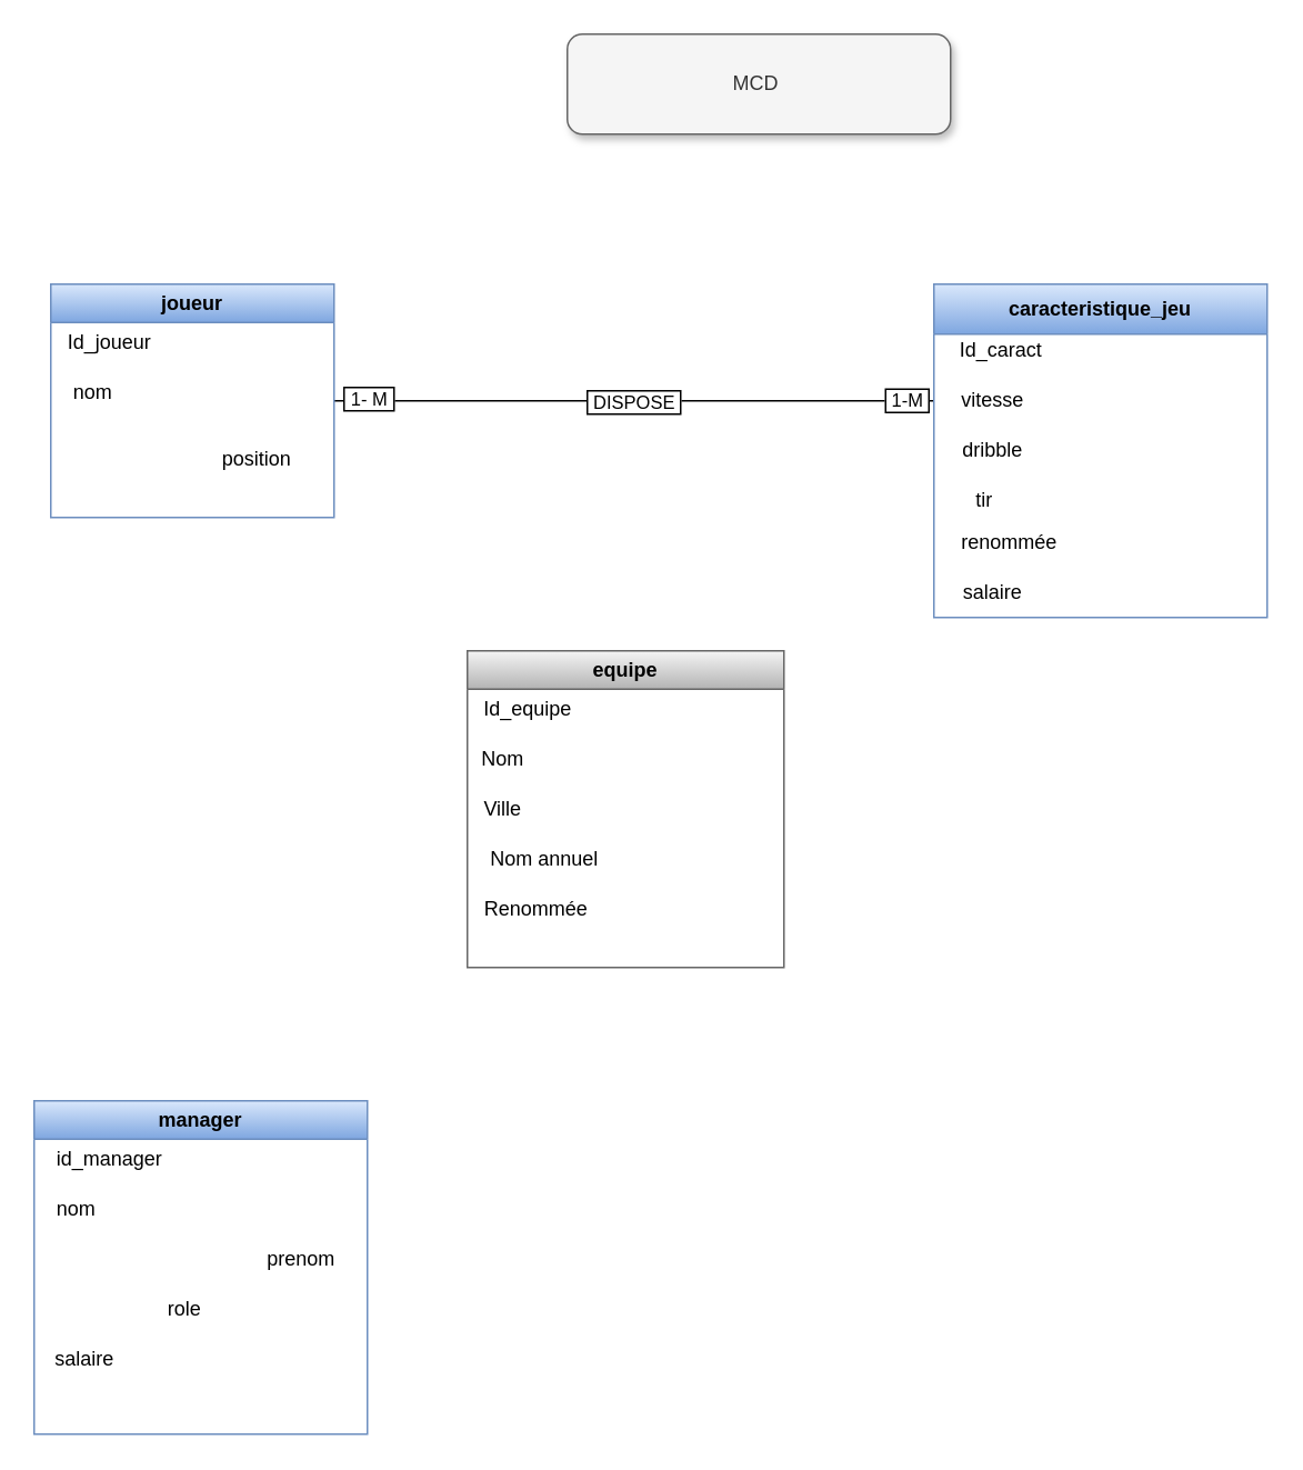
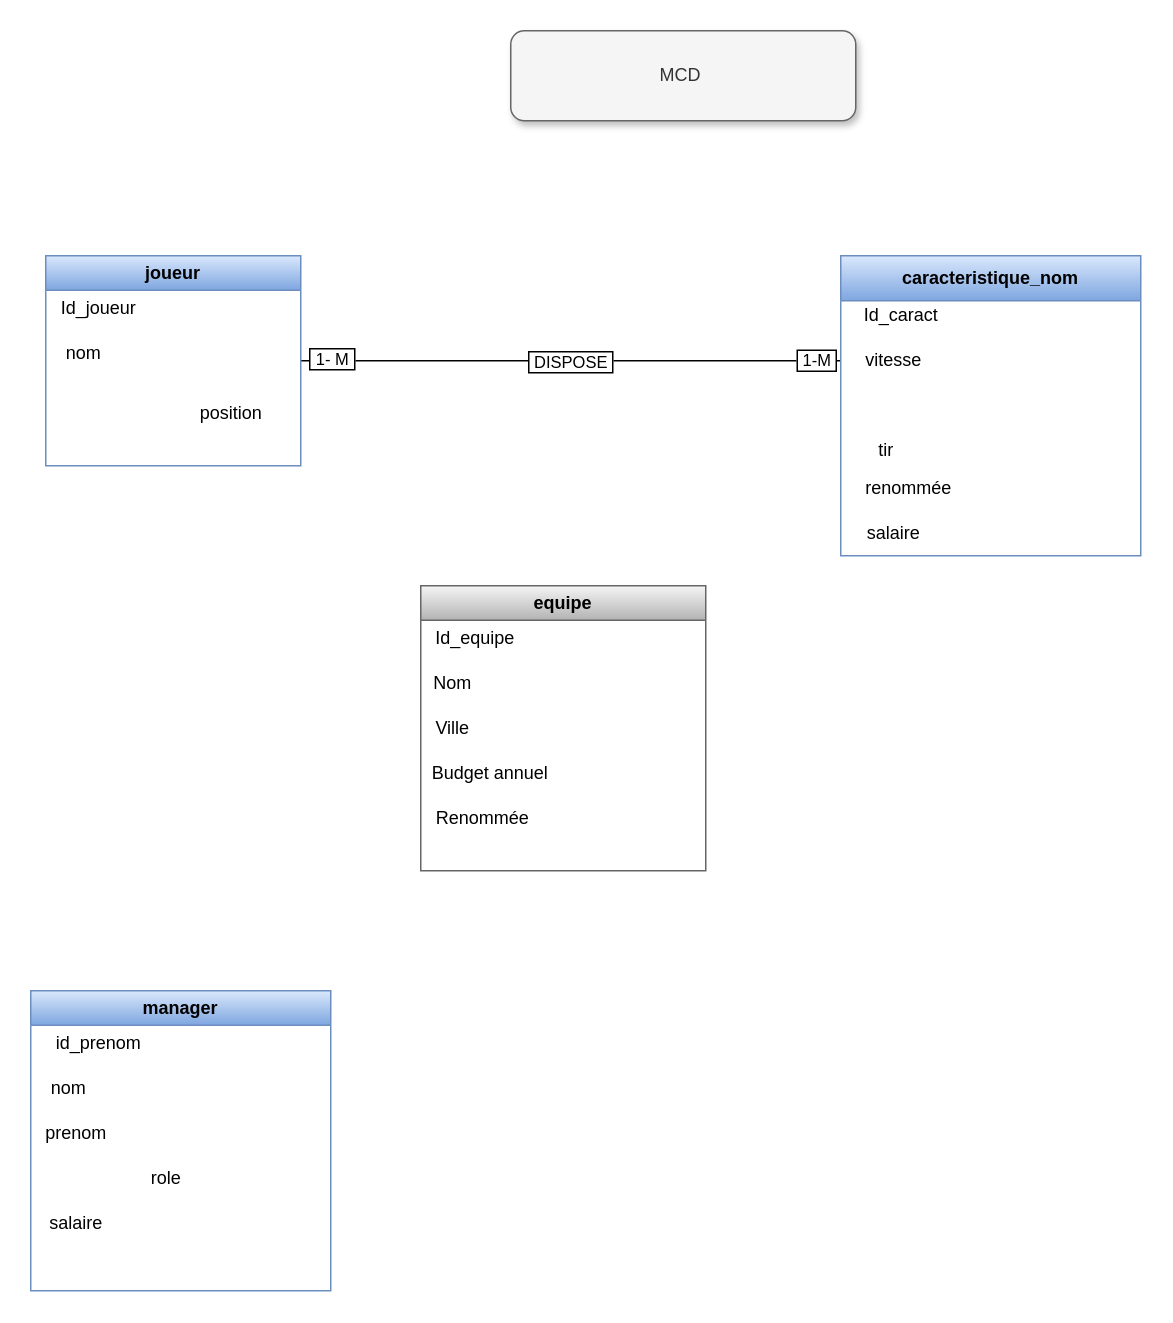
- <mxCell id="17" value="caracteristique_jeu" style="swimlane;whiteSpace=wrap;html=1;align=center;startSize=30;fillColor=#dae8fc;gradientColor=#7ea6e0;strokeColor=#6c8ebf;" vertex="1" parent="1"><mxGeometry x="560" y="170" width="200" height="200" as="geometry" /></mxCell>
+ <mxCell id="17" value="caracteristique_nom" style="swimlane;whiteSpace=wrap;html=1;align=center;startSize=30;fillColor=#dae8fc;gradientColor=#7ea6e0;strokeColor=#6c8ebf;" vertex="1" parent="1"><mxGeometry x="560" y="170" width="200" height="200" as="geometry" /></mxCell>
- <mxCell id="20" value="dribble" style="text;html=1;align=center;verticalAlign=middle;resizable=0;points=[];autosize=1;strokeColor=none;fillColor=none;" vertex="1" parent="17"><mxGeometry x="5" y="85" width="60" height="30" as="geometry" /></mxCell>
- <mxCell id="6" value="Nom annuel" style="text;html=1;align=center;verticalAlign=middle;resizable=0;points=[];autosize=1;strokeColor=none;fillColor=none;" vertex="1" parent="3"><mxGeometry x="-4" y="110" width="100" height="30" as="geometry" /></mxCell>
+ <mxCell id="6" value="Budget annuel" style="text;html=1;align=center;verticalAlign=middle;resizable=0;points=[];autosize=1;strokeColor=none;fillColor=none;" vertex="1" parent="3"><mxGeometry x="-4" y="110" width="100" height="30" as="geometry" /></mxCell>
- <mxCell id="29" value="id_manager" style="text;html=1;align=center;verticalAlign=middle;resizable=0;points=[];autosize=1;strokeColor=none;fillColor=none;" vertex="1" parent="24"><mxGeometry y="20" width="90" height="30" as="geometry" /></mxCell>
+ <mxCell id="29" value="id_prenom" style="text;html=1;align=center;verticalAlign=middle;resizable=0;points=[];autosize=1;strokeColor=none;fillColor=none;" vertex="1" parent="24"><mxGeometry y="20" width="90" height="30" as="geometry" /></mxCell>
- <mxCell id="26" value="prenom" style="text;html=1;align=center;verticalAlign=middle;resizable=0;points=[];autosize=1;strokeColor=none;fillColor=none;" vertex="1" parent="24"><mxGeometry x="130" y="80" width="60" height="30" as="geometry" /></mxCell>
+ <mxCell id="26" value="prenom" style="text;html=1;align=center;verticalAlign=middle;resizable=0;points=[];autosize=1;strokeColor=none;fillColor=none;" vertex="1" parent="24"><mxGeometry y="80" width="60" height="30" as="geometry" /></mxCell>
